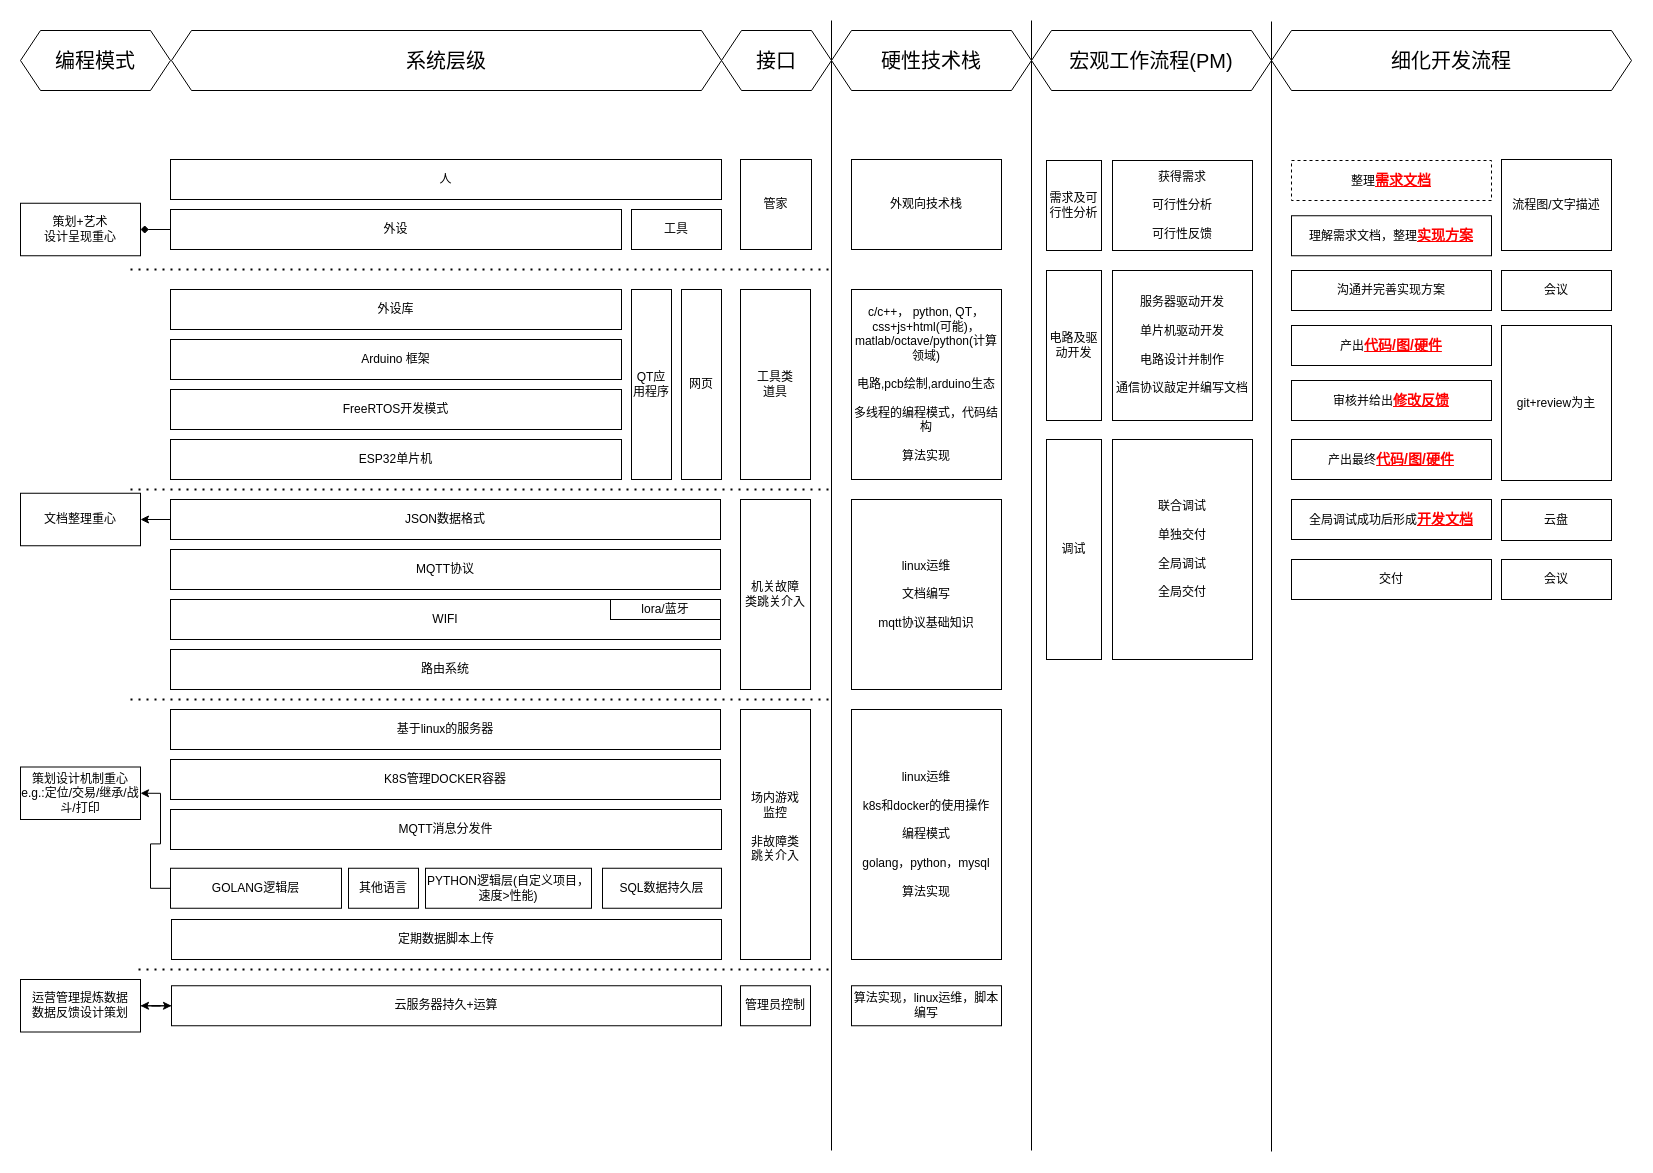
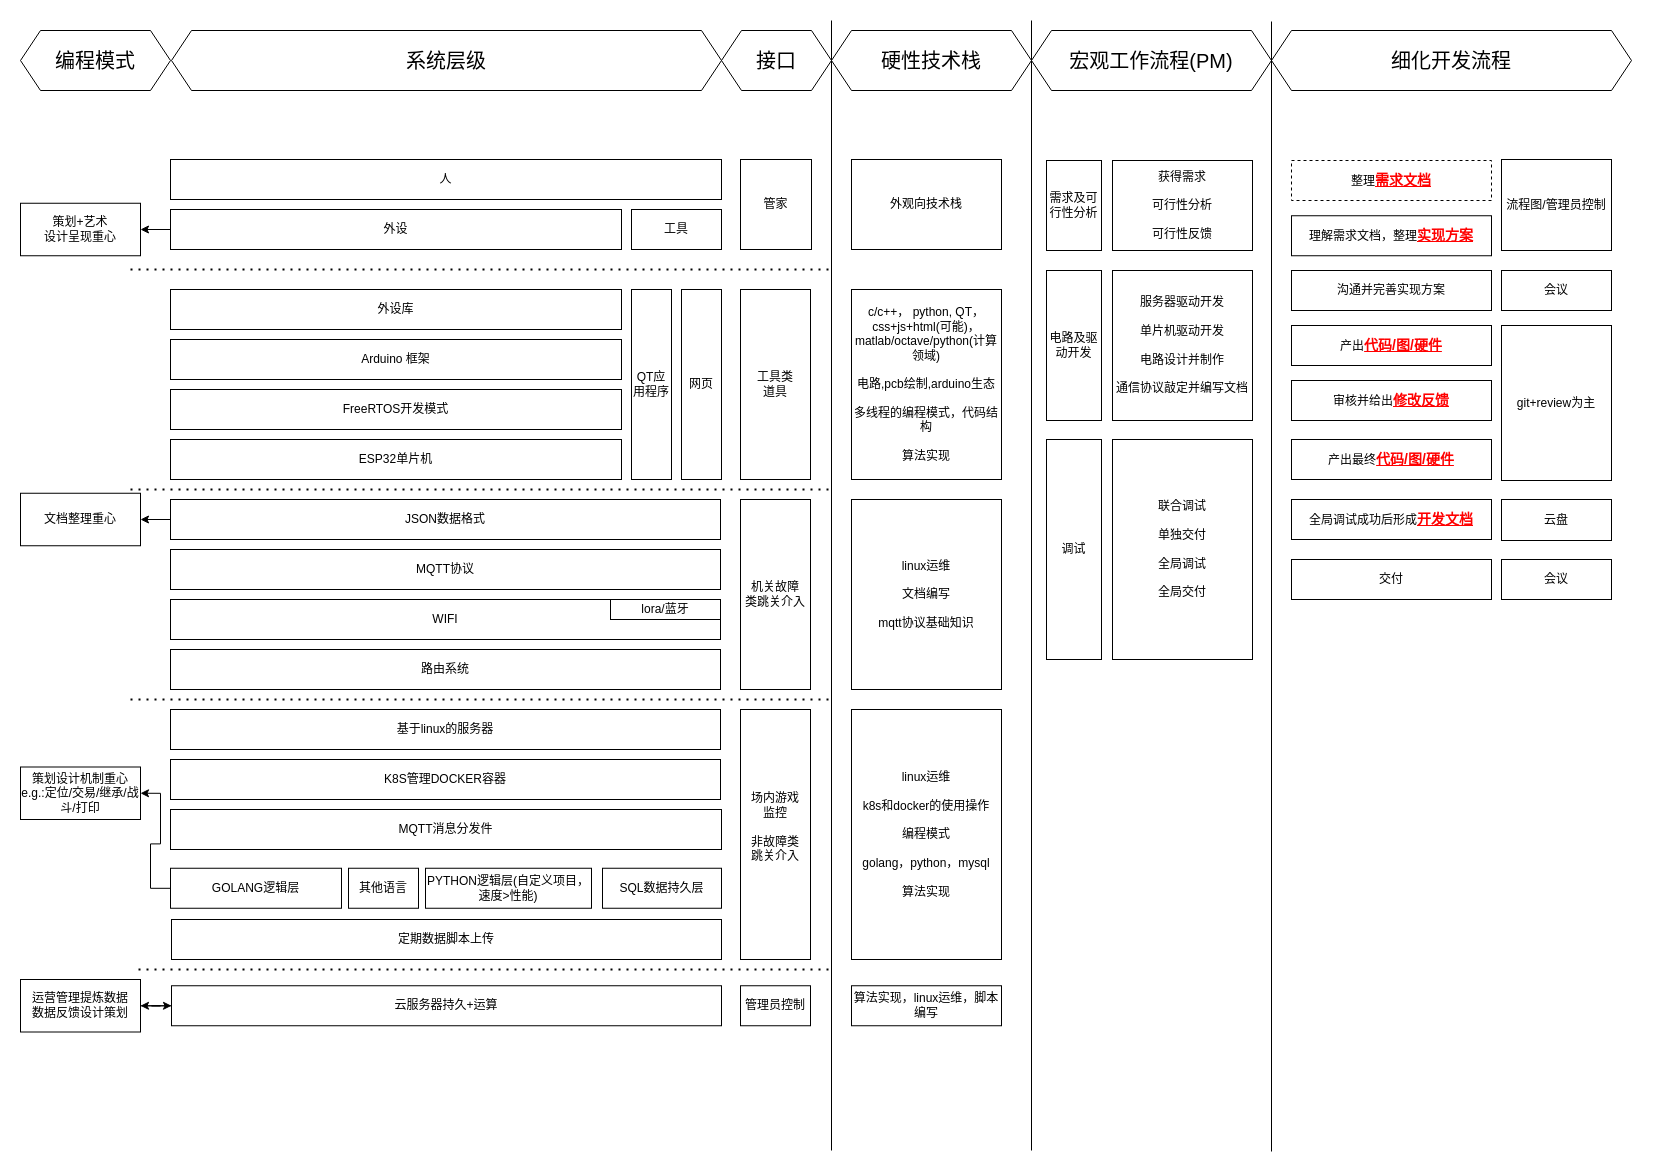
- <mxCell id="71" value="流程图/文字描述" style="rounded=0;whiteSpace=wrap;html=1;fontSize=12;" vertex="1" parent="1"><mxGeometry x="1501" y="159" width="110" height="91" as="geometry" /></mxCell>
+ <mxCell id="71" value="流程图/管理员控制" style="rounded=0;whiteSpace=wrap;html=1;fontSize=12;" vertex="1" parent="1"><mxGeometry x="1501" y="159" width="110" height="91" as="geometry" /></mxCell>
- <mxCell id="28" style="edgeStyle=orthogonalEdgeStyle;rounded=0;orthogonalLoop=1;jettySize=auto;html=1;entryX=1;entryY=0.5;entryDx=0;entryDy=0;endArrow=diamond;" parent="1" source="29" target="33" edge="1"><mxGeometry relative="1" as="geometry" /></mxCell>
+ <mxCell id="28" style="edgeStyle=orthogonalEdgeStyle;rounded=0;orthogonalLoop=1;jettySize=auto;html=1;entryX=1;entryY=0.5;entryDx=0;entryDy=0;" parent="1" source="29" target="33" edge="1"><mxGeometry relative="1" as="geometry" /></mxCell>
